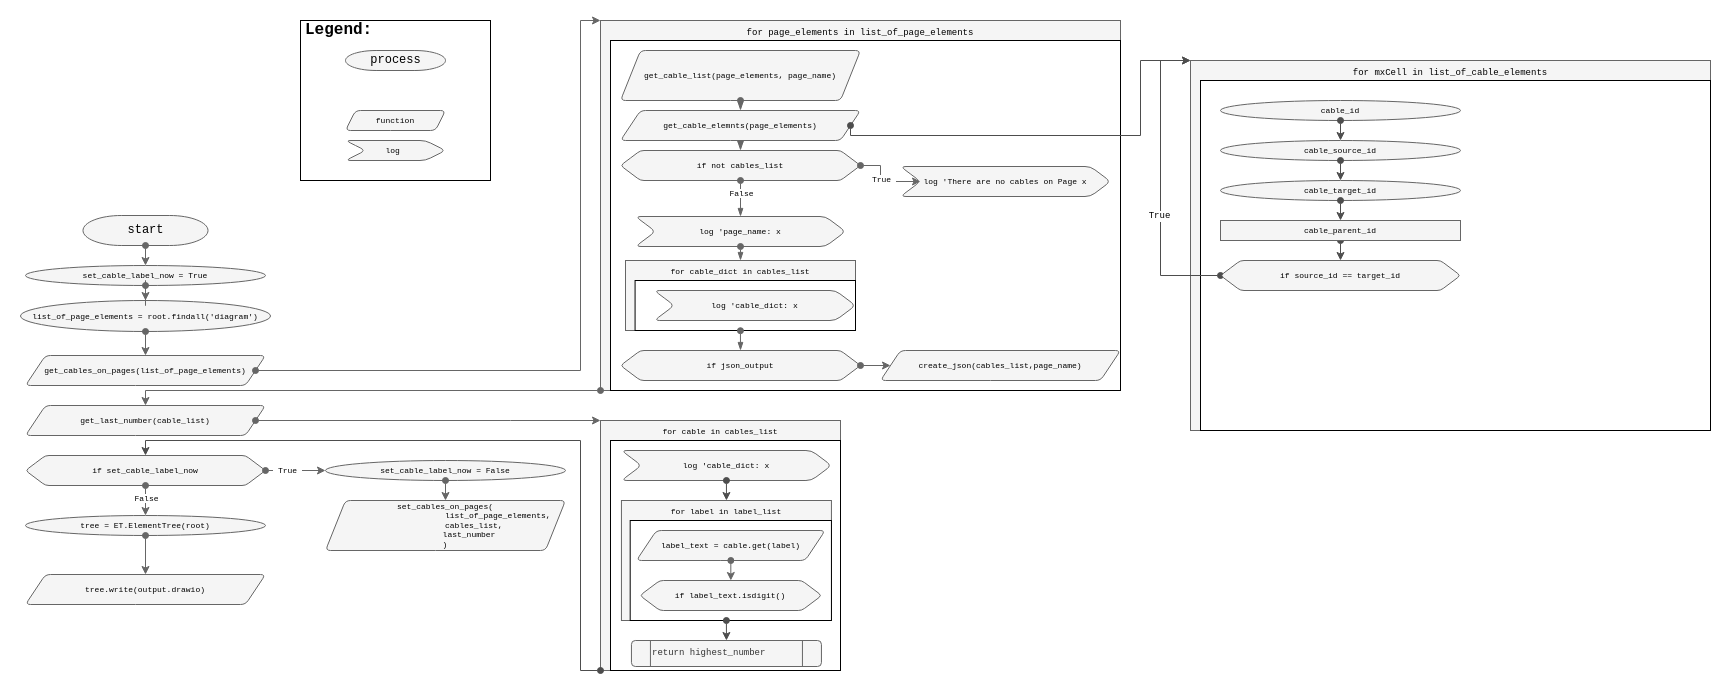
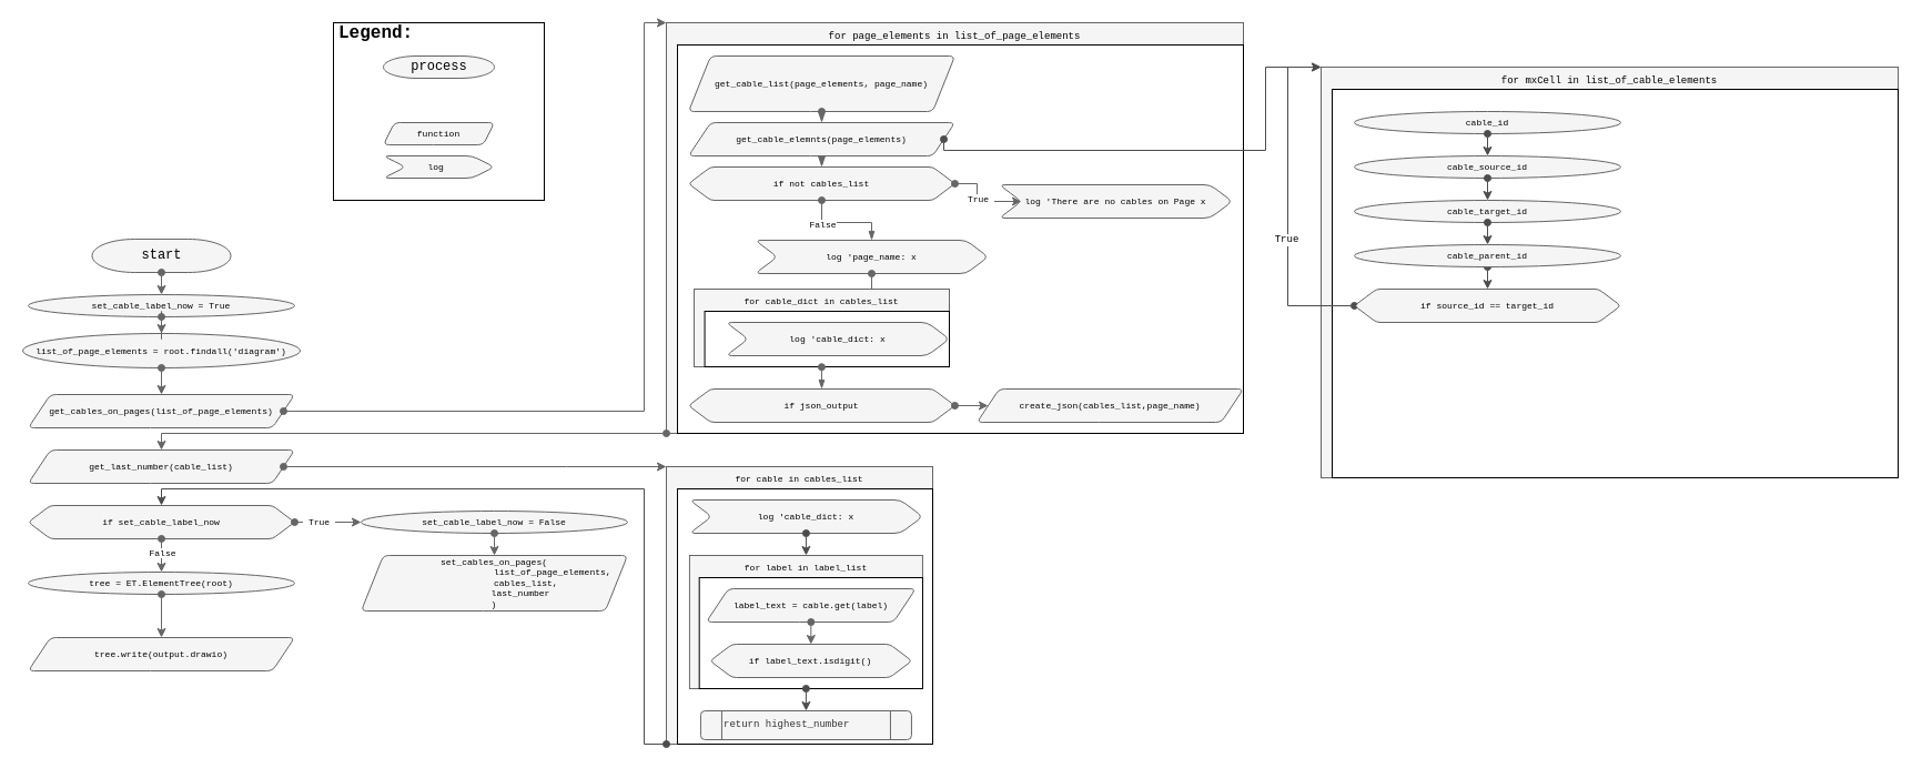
- <mxCell id="71" value="&lt;span&gt;cable_parent_id&lt;/span&gt;" style="whiteSpace=wrap;html=1;shadow=0;sketch=0;fontSize=8;fontFamily=Courier New;fillColor=#f5f5f5;strokeColor=#666666;rounded=0;" parent="65" vertex="1"><mxGeometry x="30" y="160" width="240" height="20" as="geometry" /></mxCell>
+ <mxCell id="71" value="&lt;span&gt;cable_parent_id&lt;/span&gt;" style="ellipse;whiteSpace=wrap;html=1;rounded=1;shadow=0;sketch=0;fontSize=8;fontFamily=Courier New;fillColor=#f5f5f5;strokeColor=#666666;" parent="65" vertex="1"><mxGeometry x="30" y="160" width="240" height="20" as="geometry" /></mxCell>
- <mxCell id="44" value="log 'page_name: x" style="shape=step;perimeter=stepPerimeter;whiteSpace=wrap;html=1;fixedSize=1;rounded=1;shadow=0;sketch=0;strokeWidth=1;fontFamily=Courier New;fontSize=8;arcSize=11;fillColor=#f5f5f5;strokeColor=#666666;" parent="39" vertex="1"><mxGeometry x="35" y="196" width="210" height="30" as="geometry" /></mxCell>
+ <mxCell id="44" value="log 'page_name: x" style="shape=step;perimeter=stepPerimeter;whiteSpace=wrap;html=1;fixedSize=1;rounded=1;shadow=0;sketch=0;strokeWidth=1;fontFamily=Courier New;fontSize=8;arcSize=11;fillColor=#f5f5f5;strokeColor=#666666;" parent="39" vertex="1"><mxGeometry x="80" y="196" width="210" height="30" as="geometry" /></mxCell>
